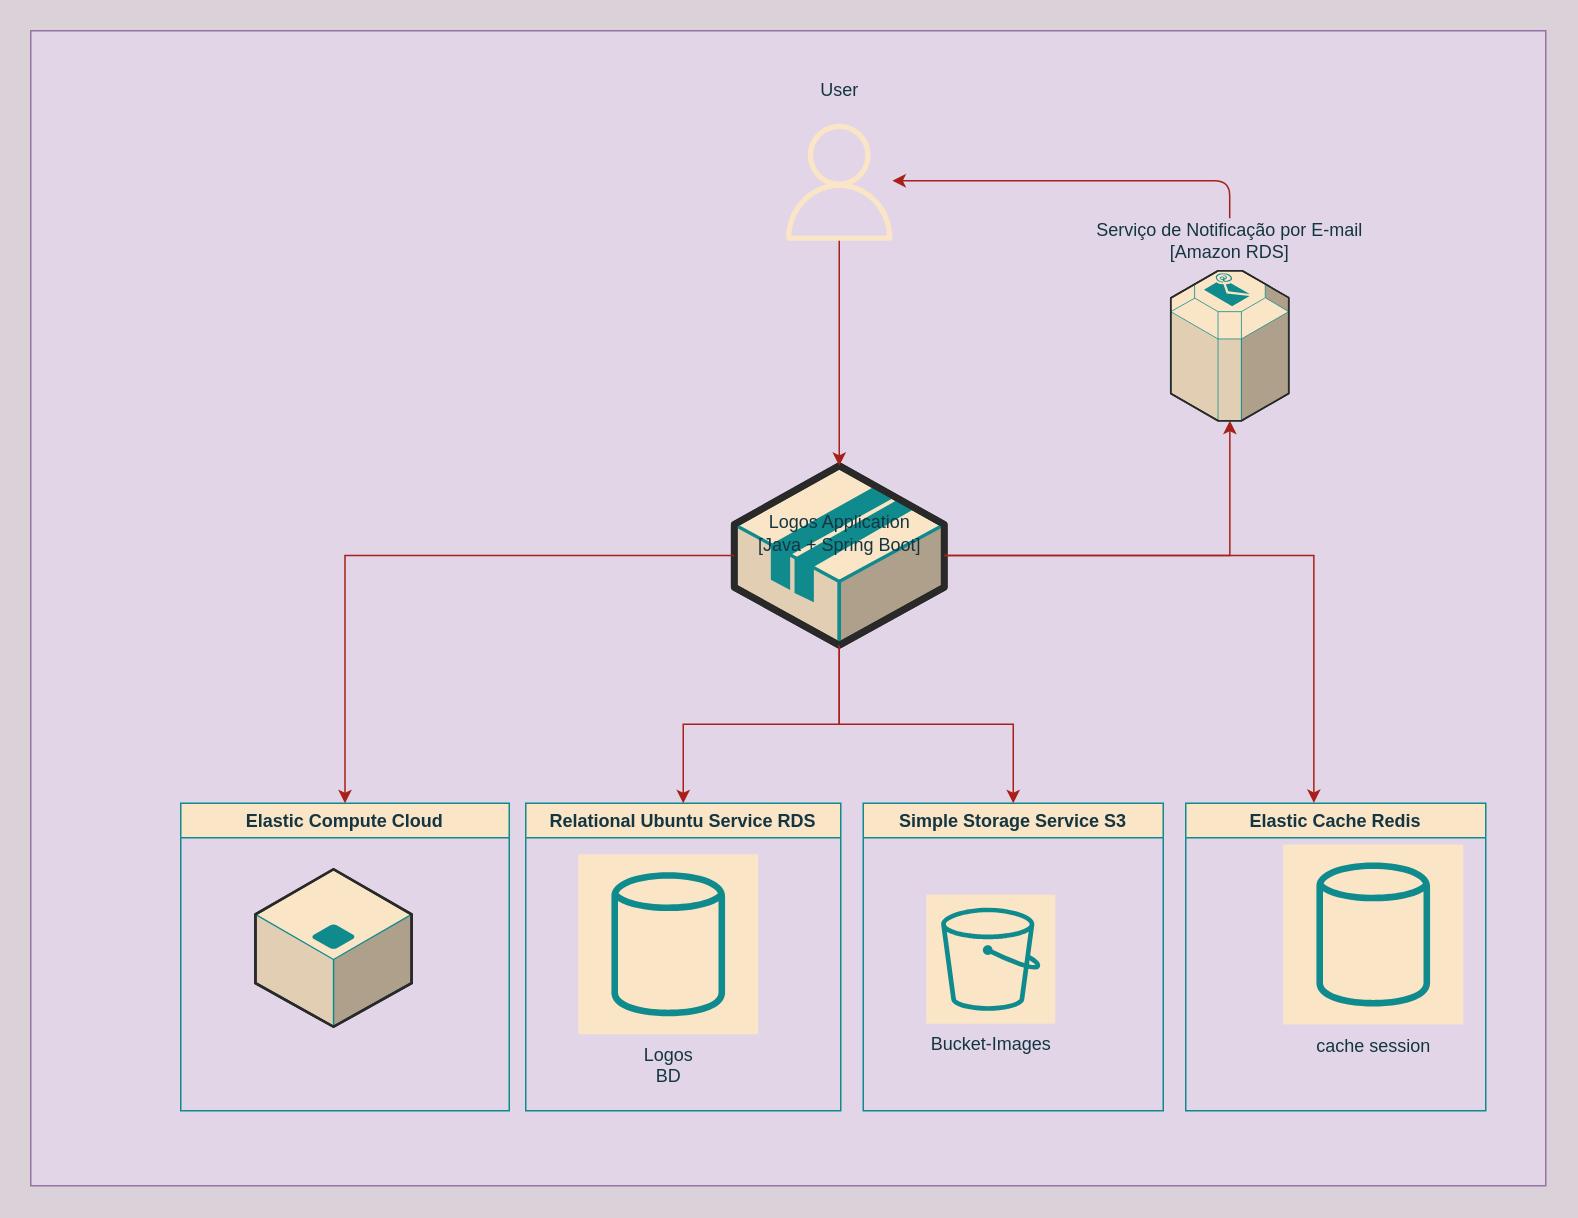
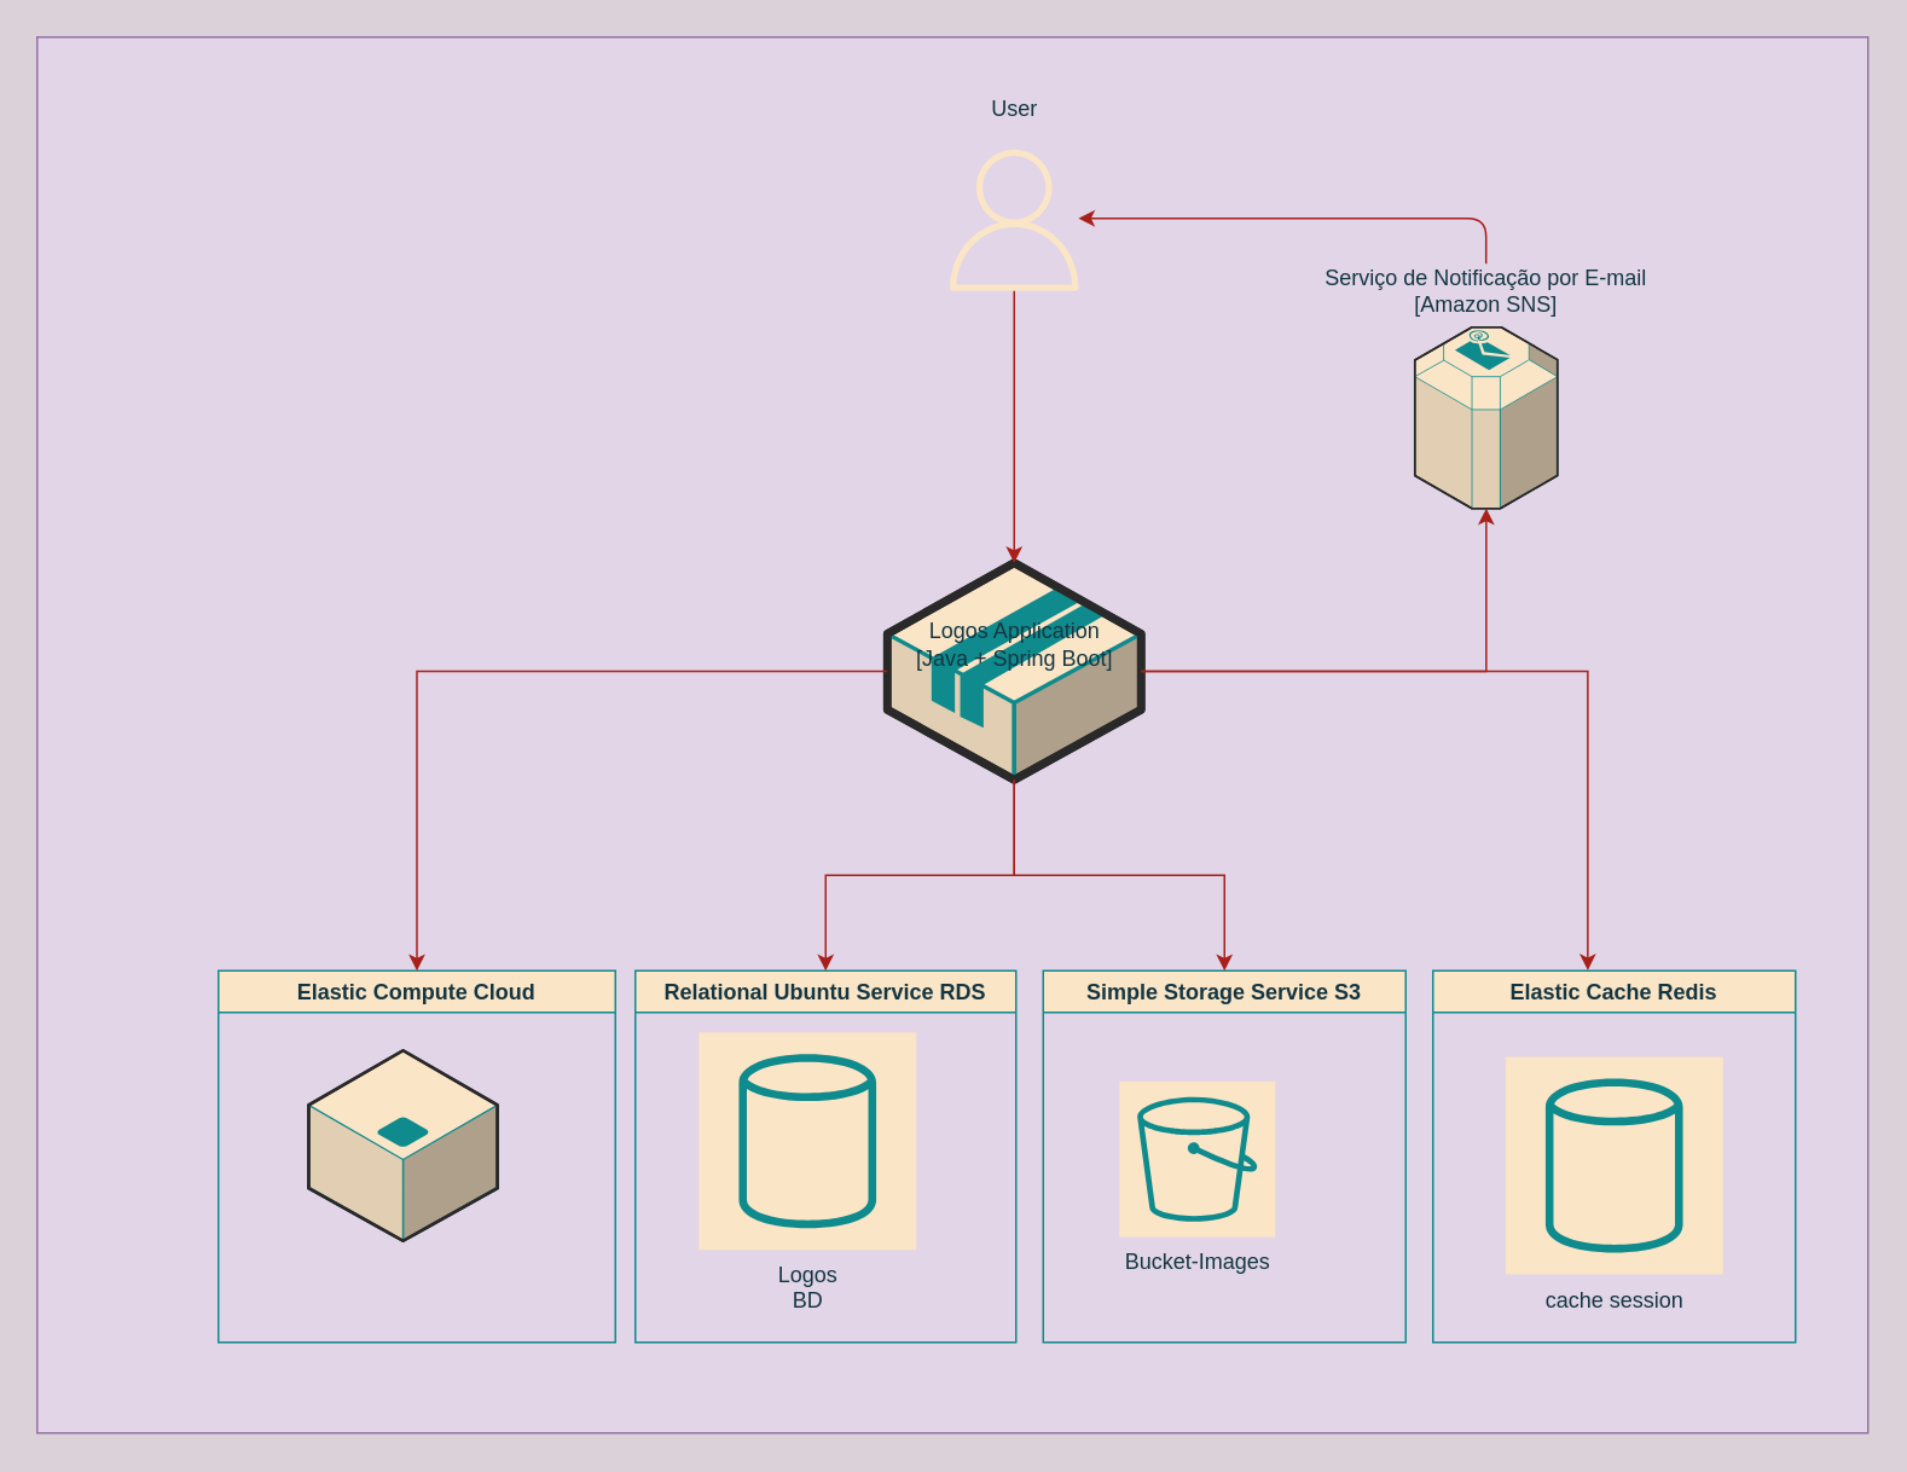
- <mxCell id="27" value="Serviço de Notificação por E-mail&lt;br&gt;[Amazon RDS]" style="text;html=1;resizable=0;autosize=1;align=center;verticalAlign=middle;points=[];fillColor=none;strokeColor=none;rounded=0;fontColor=#143642;" vertex="1" parent="4"><mxGeometry x="604.33" y="95" width="190" height="30" as="geometry" /></mxCell>
+ <mxCell id="27" value="Serviço de Notificação por E-mail&lt;br&gt;[Amazon SNS]" style="text;html=1;resizable=0;autosize=1;align=center;verticalAlign=middle;points=[];fillColor=none;strokeColor=none;rounded=0;fontColor=#143642;" vertex="1" parent="4"><mxGeometry x="604.33" y="95" width="190" height="30" as="geometry" /></mxCell>
- <mxCell id="17" value="cache session" style="sketch=0;outlineConnect=0;fontColor=#143642;strokeColor=#0F8B8D;fillColor=#FAE5C7;dashed=0;verticalLabelPosition=bottom;verticalAlign=top;align=center;html=1;fontSize=12;fontStyle=0;aspect=fixed;shape=mxgraph.aws4.resourceIcon;resIcon=mxgraph.aws4.generic_database;" parent="16" vertex="1"><mxGeometry x="65" y="27.5" width="120" height="120" as="geometry" /></mxCell>
+ <mxCell id="17" value="cache session" style="sketch=0;outlineConnect=0;fontColor=#143642;strokeColor=#0F8B8D;fillColor=#FAE5C7;dashed=0;verticalLabelPosition=bottom;verticalAlign=top;align=center;html=1;fontSize=12;fontStyle=0;aspect=fixed;shape=mxgraph.aws4.resourceIcon;resIcon=mxgraph.aws4.generic_database;" parent="16" vertex="1"><mxGeometry x="40" y="47.5" width="120" height="120" as="geometry" /></mxCell>
